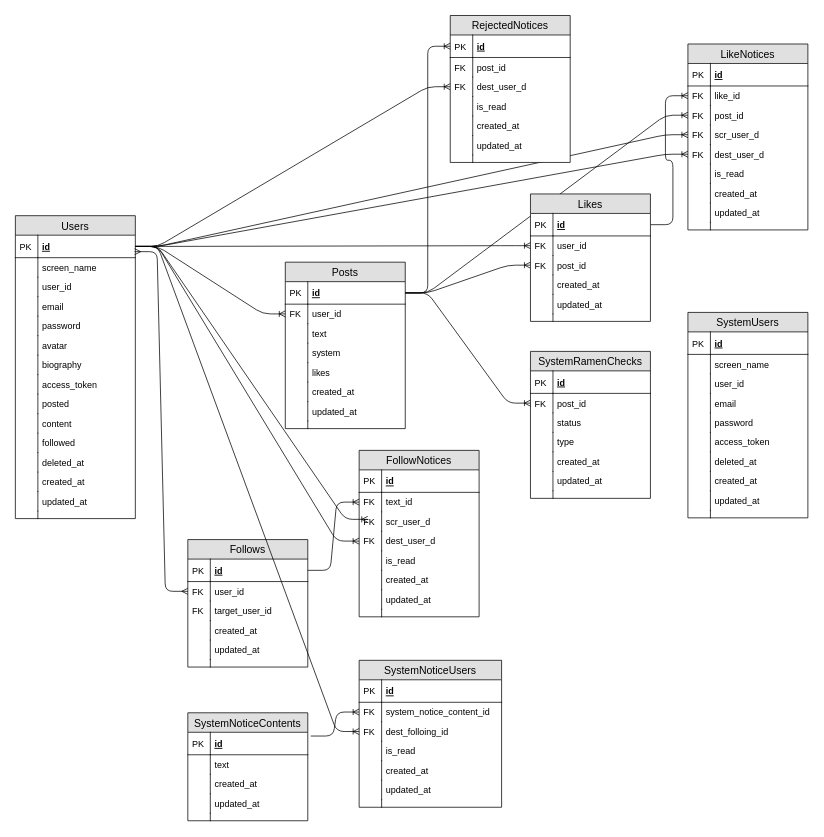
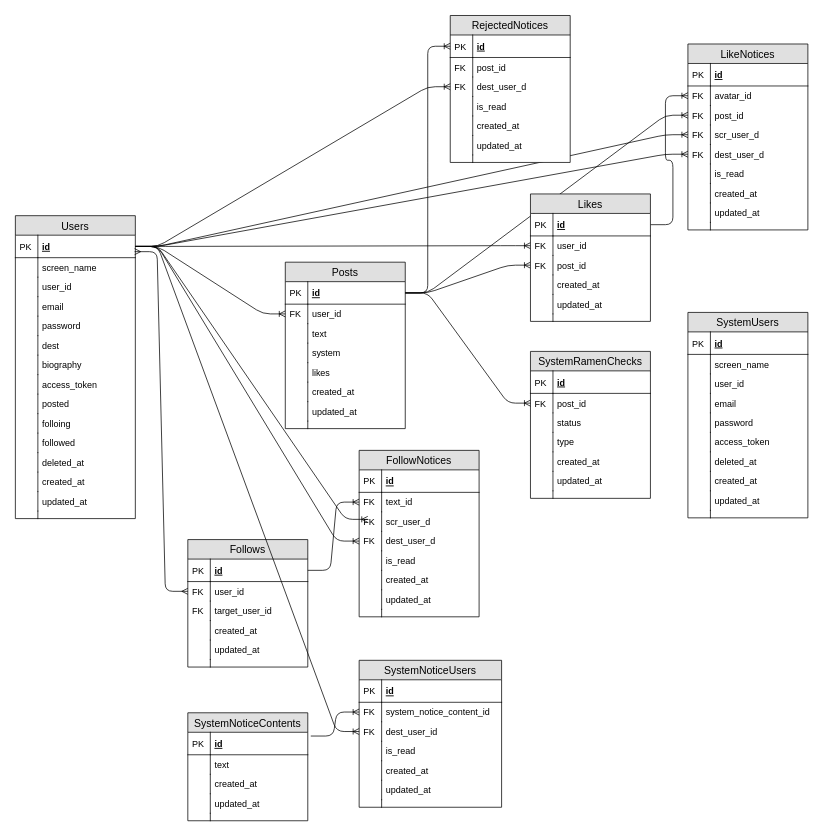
- <mxCell id="87" value="like_id" style="shape=partialRectangle;top=0;left=0;right=0;bottom=0;align=left;verticalAlign=top;fillColor=none;spacingLeft=34;spacingRight=4;overflow=hidden;rotatable=0;points=[[0,0.5],[1,0.5]];portConstraint=eastwest;dropTarget=0;fontSize=12;" parent="84" vertex="1"><mxGeometry y="56" width="160" height="26" as="geometry" /></mxCell>
+ <mxCell id="87" value="avatar_id" style="shape=partialRectangle;top=0;left=0;right=0;bottom=0;align=left;verticalAlign=top;fillColor=none;spacingLeft=34;spacingRight=4;overflow=hidden;rotatable=0;points=[[0,0.5],[1,0.5]];portConstraint=eastwest;dropTarget=0;fontSize=12;" parent="84" vertex="1"><mxGeometry y="56" width="160" height="26" as="geometry" /></mxCell>
- <mxCell id="13" value="avatar" style="shape=partialRectangle;top=0;left=0;right=0;bottom=0;align=left;verticalAlign=top;fillColor=none;spacingLeft=34;spacingRight=4;overflow=hidden;rotatable=0;points=[[0,0.5],[1,0.5]];portConstraint=eastwest;dropTarget=0;fontSize=12;" parent="2" vertex="1"><mxGeometry y="160" width="160" height="26" as="geometry" /></mxCell>
+ <mxCell id="13" value="dest" style="shape=partialRectangle;top=0;left=0;right=0;bottom=0;align=left;verticalAlign=top;fillColor=none;spacingLeft=34;spacingRight=4;overflow=hidden;rotatable=0;points=[[0,0.5],[1,0.5]];portConstraint=eastwest;dropTarget=0;fontSize=12;" parent="2" vertex="1"><mxGeometry y="160" width="160" height="26" as="geometry" /></mxCell>
- <mxCell id="21" value="content" style="shape=partialRectangle;top=0;left=0;right=0;bottom=0;align=left;verticalAlign=top;fillColor=none;spacingLeft=34;spacingRight=4;overflow=hidden;rotatable=0;points=[[0,0.5],[1,0.5]];portConstraint=eastwest;dropTarget=0;fontSize=12;" parent="2" vertex="1"><mxGeometry y="264" width="160" height="26" as="geometry" /></mxCell>
+ <mxCell id="21" value="folloing" style="shape=partialRectangle;top=0;left=0;right=0;bottom=0;align=left;verticalAlign=top;fillColor=none;spacingLeft=34;spacingRight=4;overflow=hidden;rotatable=0;points=[[0,0.5],[1,0.5]];portConstraint=eastwest;dropTarget=0;fontSize=12;" parent="2" vertex="1"><mxGeometry y="264" width="160" height="26" as="geometry" /></mxCell>
- <mxCell id="176" value="dest_folloing_id" style="shape=partialRectangle;top=0;left=0;right=0;bottom=0;align=left;verticalAlign=top;fillColor=none;spacingLeft=34;spacingRight=4;overflow=hidden;rotatable=0;points=[[0,0.5],[1,0.5]];portConstraint=eastwest;dropTarget=0;fontSize=12;" vertex="1" parent="171"><mxGeometry y="82" width="190" height="26" as="geometry" /></mxCell>
+ <mxCell id="176" value="dest_user_id" style="shape=partialRectangle;top=0;left=0;right=0;bottom=0;align=left;verticalAlign=top;fillColor=none;spacingLeft=34;spacingRight=4;overflow=hidden;rotatable=0;points=[[0,0.5],[1,0.5]];portConstraint=eastwest;dropTarget=0;fontSize=12;" vertex="1" parent="171"><mxGeometry y="82" width="190" height="26" as="geometry" /></mxCell>
